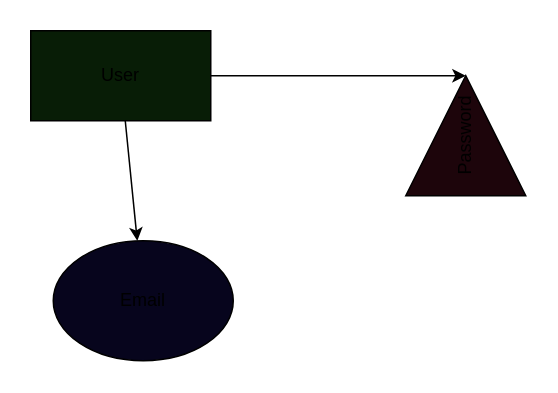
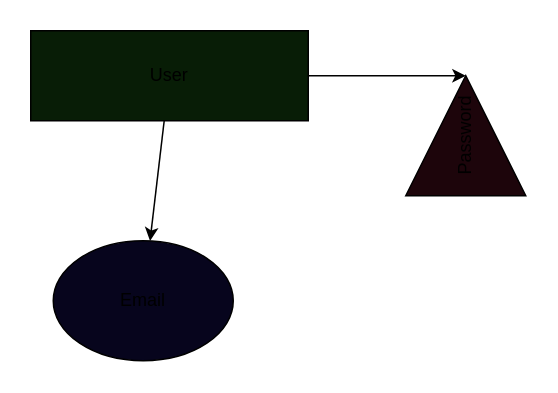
- <mxCell id="4" value="User" style="rounded=0;whiteSpace=wrap;html=1;fillColor=#081D06;" vertex="1" parent="1"><mxGeometry x="20" y="20" width="120" height="60" as="geometry" /></mxCell>
+ <mxCell id="4" value="User" style="rounded=0;whiteSpace=wrap;html=1;fillColor=#081D06;" vertex="1" parent="1"><mxGeometry x="20" y="20" width="185" height="60" as="geometry" /></mxCell>
